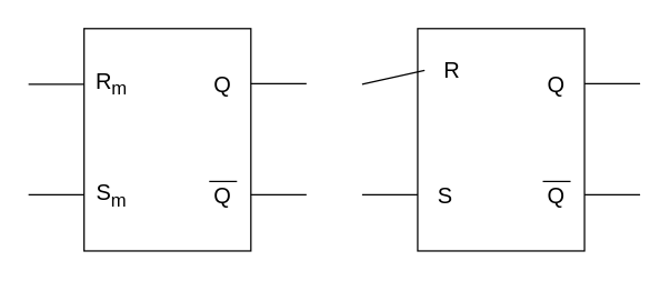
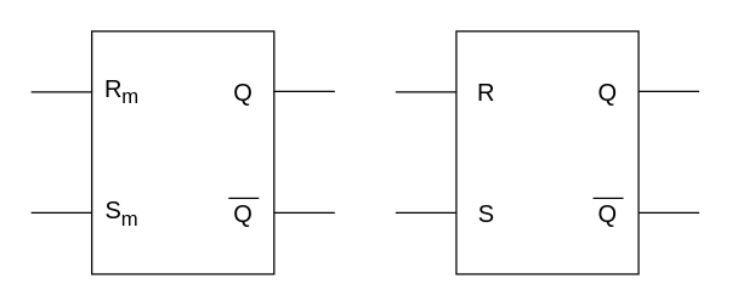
- <mxCell id="13" value="&lt;font style=&quot;font-size: 16px&quot;&gt;R&lt;/font&gt;" style="text;html=1;strokeColor=none;fillColor=none;align=center;verticalAlign=middle;whiteSpace=wrap;rounded=0;" vertex="1" parent="1"><mxGeometry x="305" y="40" width="40" height="20" as="geometry" /></mxCell>
+ <mxCell id="13" value="&lt;font style=&quot;font-size: 16px&quot;&gt;R&lt;/font&gt;" style="text;html=1;strokeColor=none;fillColor=none;align=center;verticalAlign=middle;whiteSpace=wrap;rounded=0;" vertex="1" parent="1"><mxGeometry x="300" y="50" width="40" height="20" as="geometry" /></mxCell>
